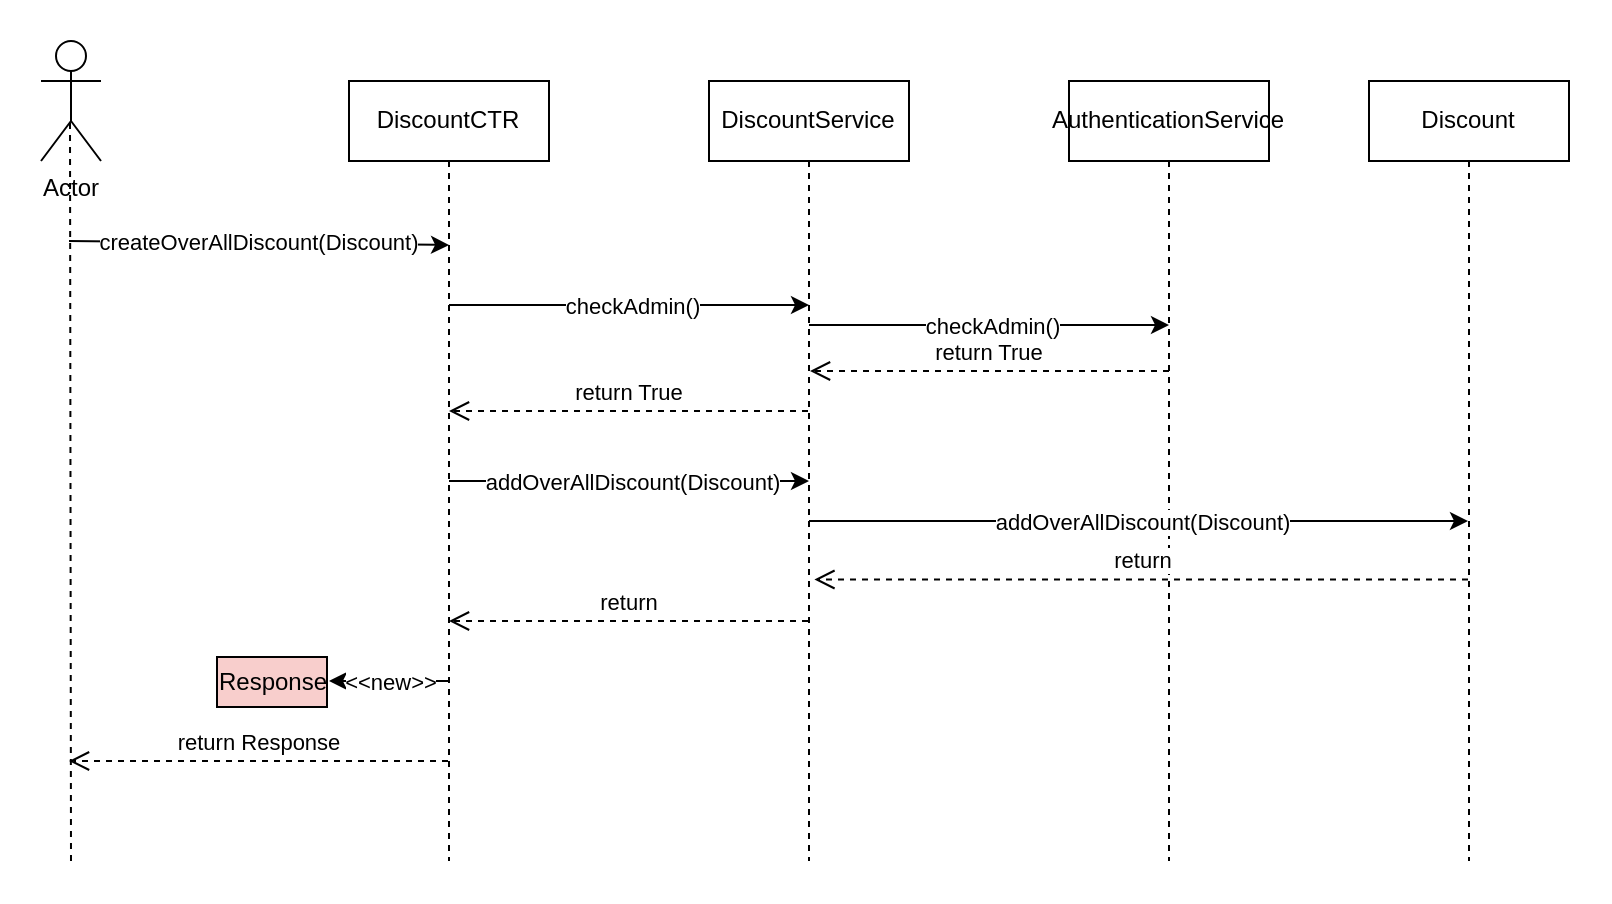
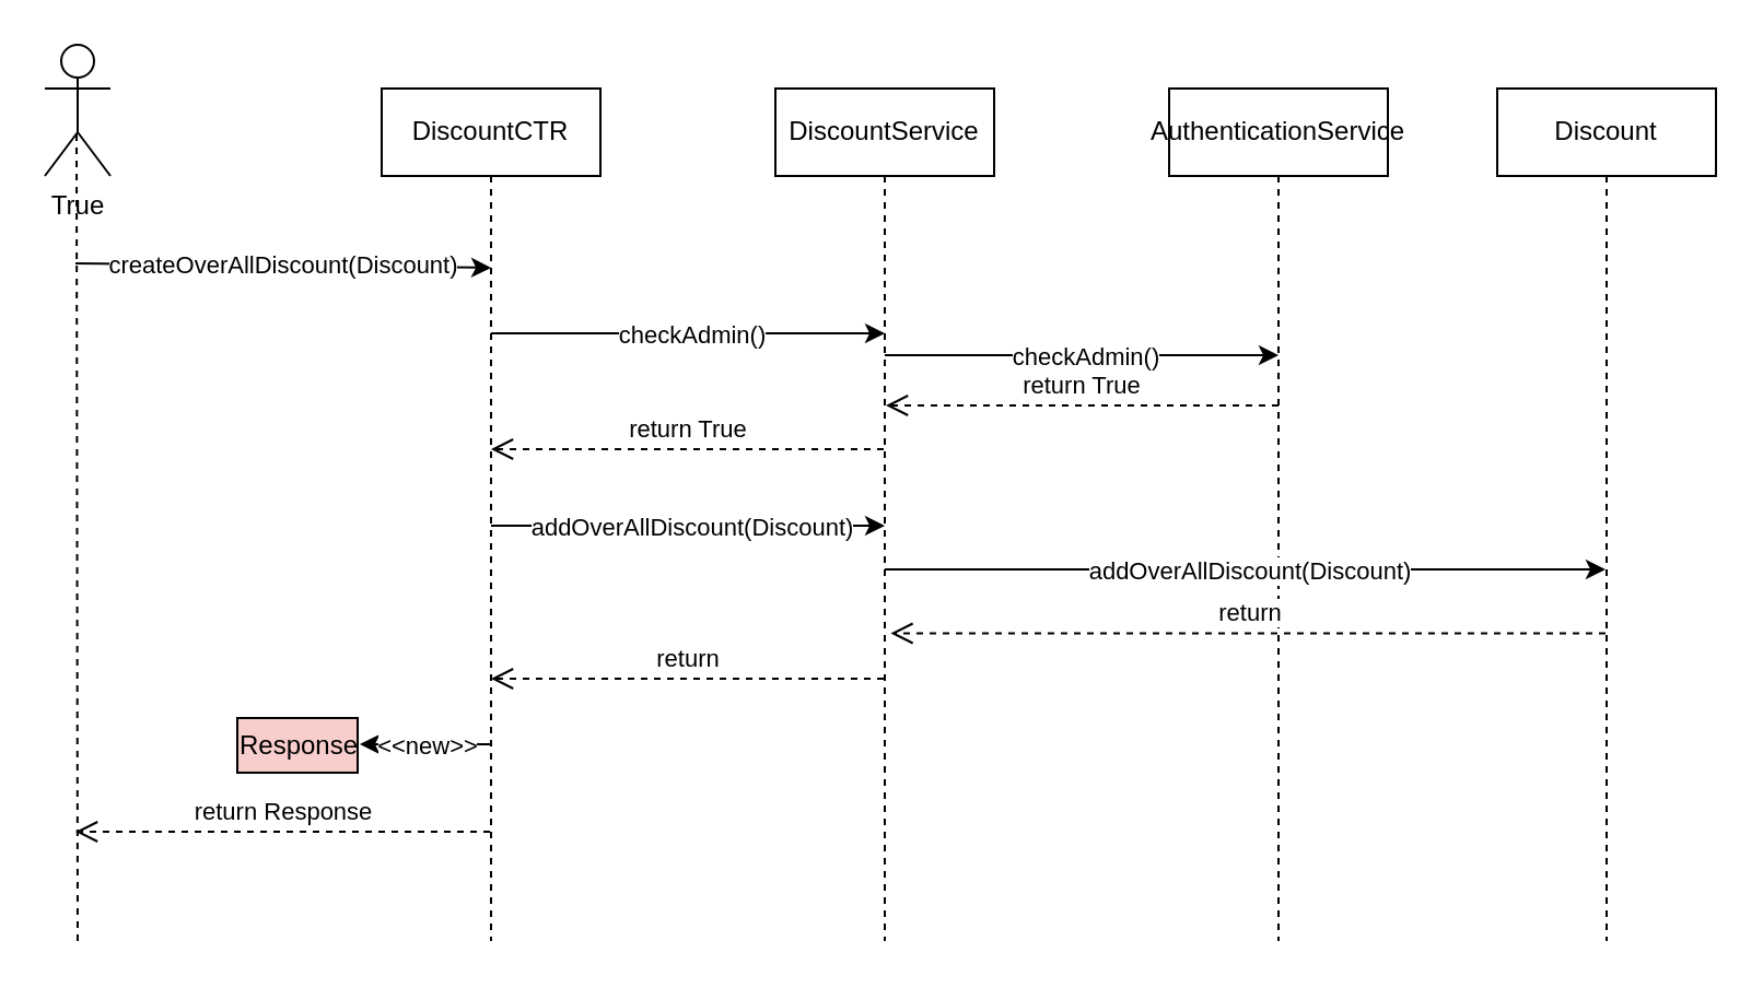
- <mxCell id="2" value="Actor" style="shape=umlActor;verticalLabelPosition=bottom;verticalAlign=top;html=1;outlineConnect=0;" vertex="1" parent="1"><mxGeometry x="20" y="20" width="30" height="60" as="geometry" /></mxCell>
+ <mxCell id="2" value="True" style="shape=umlActor;verticalLabelPosition=bottom;verticalAlign=top;html=1;outlineConnect=0;" vertex="1" parent="1"><mxGeometry x="20" y="20" width="30" height="60" as="geometry" /></mxCell>
